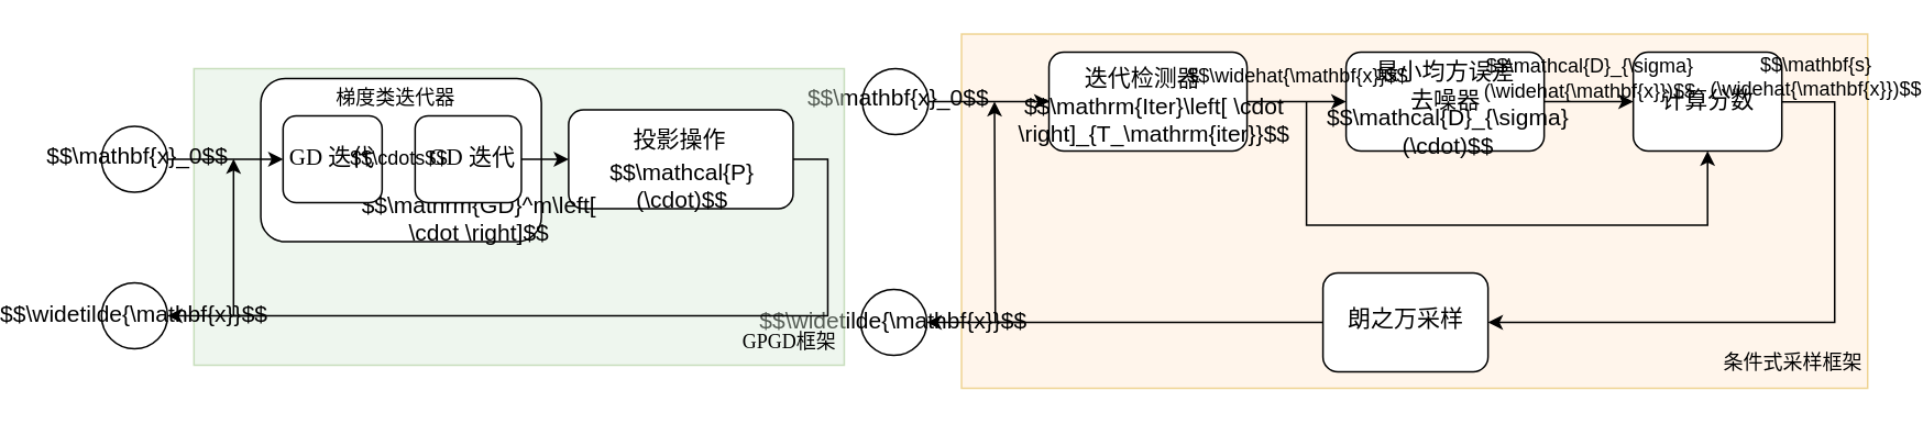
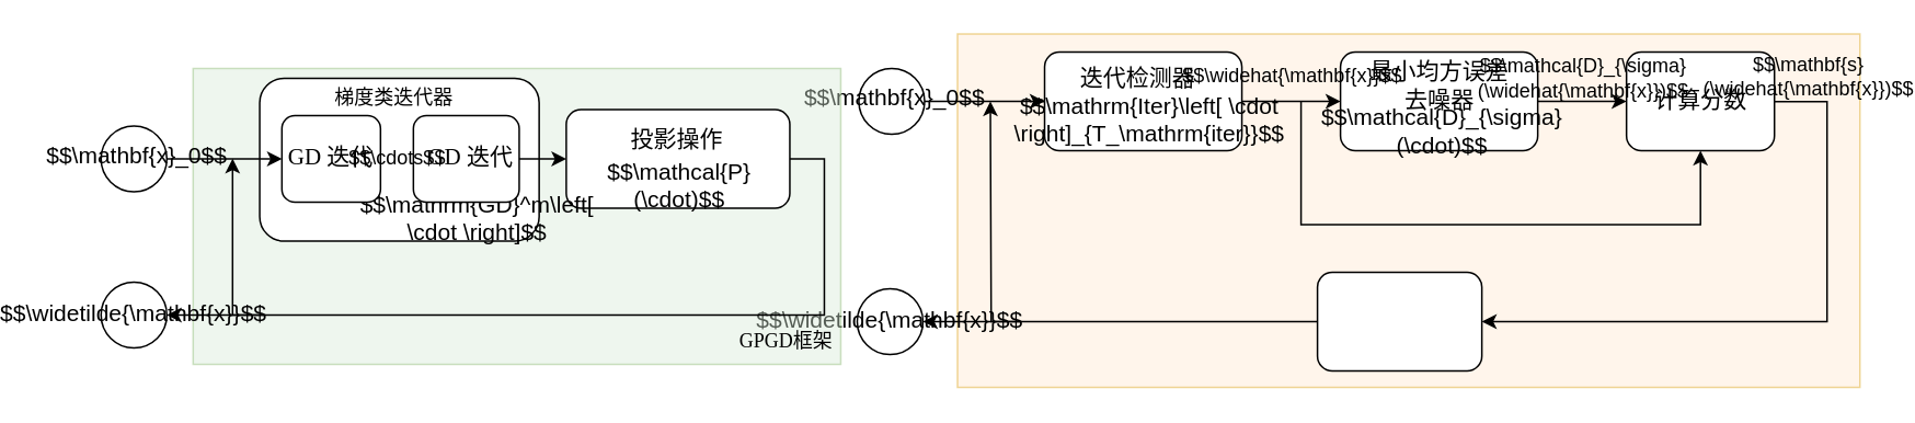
- <mxCell id="29" value="&lt;font face=&quot;Times New Roman&quot;&gt;&lt;span style=&quot;font-size: 14px;&quot;&gt;朗之万采样&lt;/span&gt;&lt;/font&gt;" style="text;html=1;align=center;verticalAlign=middle;whiteSpace=wrap;rounded=0;" parent="1" vertex="1"><mxGeometry x="783.75" y="169" width="72.5" height="50" as="geometry" /></mxCell>
- <mxCell id="31" value="条件式采样框架" style="text;html=1;align=center;verticalAlign=middle;whiteSpace=wrap;rounded=0;fontFamily=Times New Roman;" parent="1" vertex="1"><mxGeometry x="1010" y="205" width="90" height="30" as="geometry" /></mxCell>
